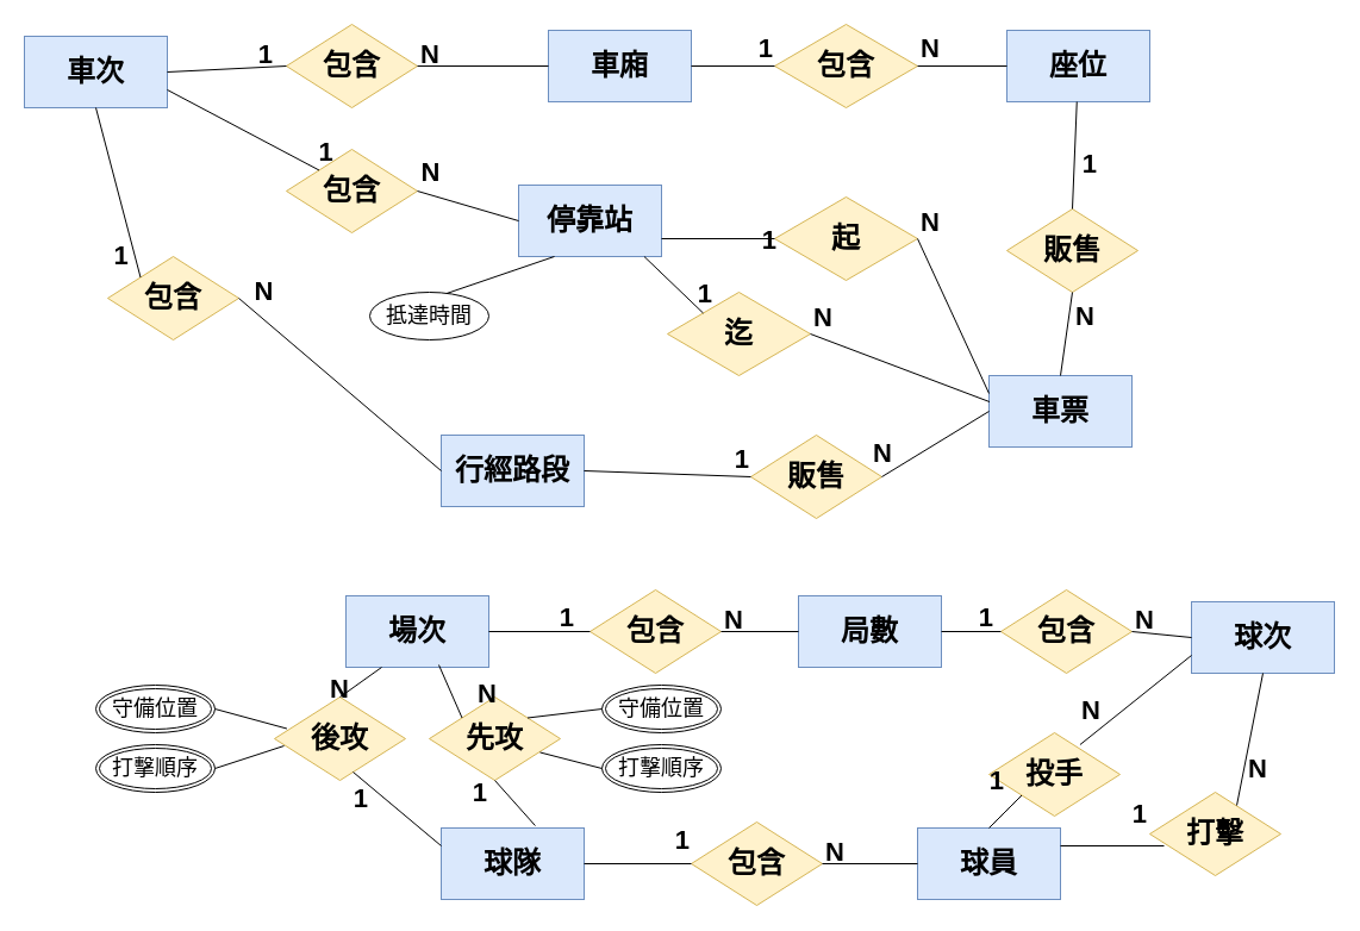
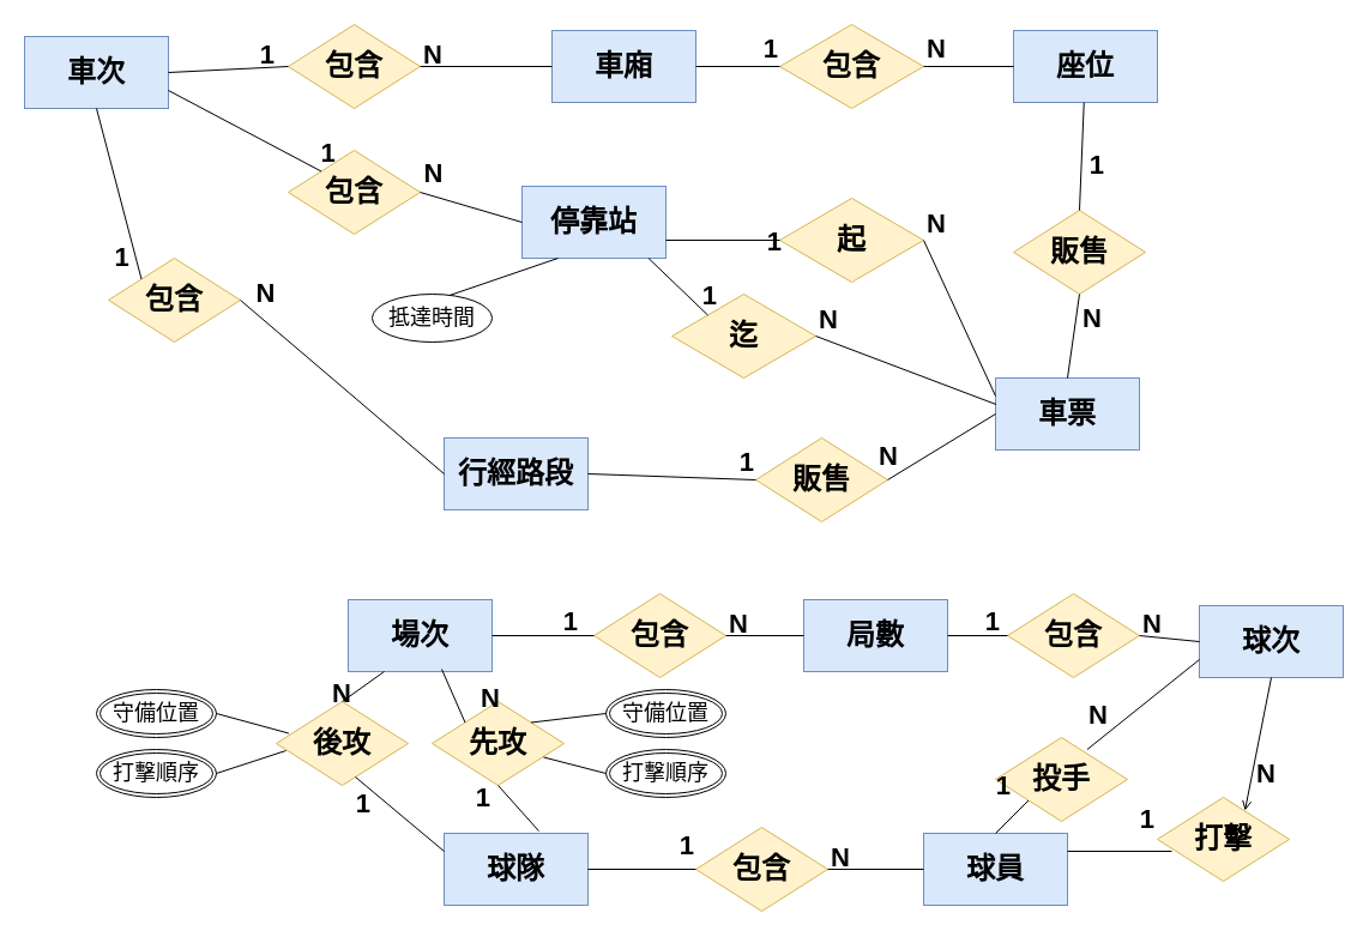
- <mxCell id="83" value="" style="endArrow=none;html=1;rounded=0;fontFamily=Helvetica;fontSize=11;fontColor=default;labelBackgroundColor=none;entryX=0.664;entryY=0.157;entryDx=0;entryDy=0;exitX=0.5;exitY=1;exitDx=0;exitDy=0;entryPerimeter=0;" edge="1" parent="1" source="52" target="76"><mxGeometry relative="1" as="geometry"><mxPoint x="850" y="755" as="sourcePoint" /><mxPoint x="878" y="688" as="targetPoint" /></mxGeometry></mxCell>
+ <mxCell id="83" value="" style="endArrow=open;html=1;rounded=0;fontFamily=Helvetica;fontSize=11;fontColor=default;labelBackgroundColor=none;entryX=0.664;entryY=0.157;entryDx=0;entryDy=0;exitX=0.5;exitY=1;exitDx=0;exitDy=0;entryPerimeter=0;" edge="1" parent="1" source="52" target="76"><mxGeometry relative="1" as="geometry"><mxPoint x="850" y="755" as="sourcePoint" /><mxPoint x="878" y="688" as="targetPoint" /></mxGeometry></mxCell>
